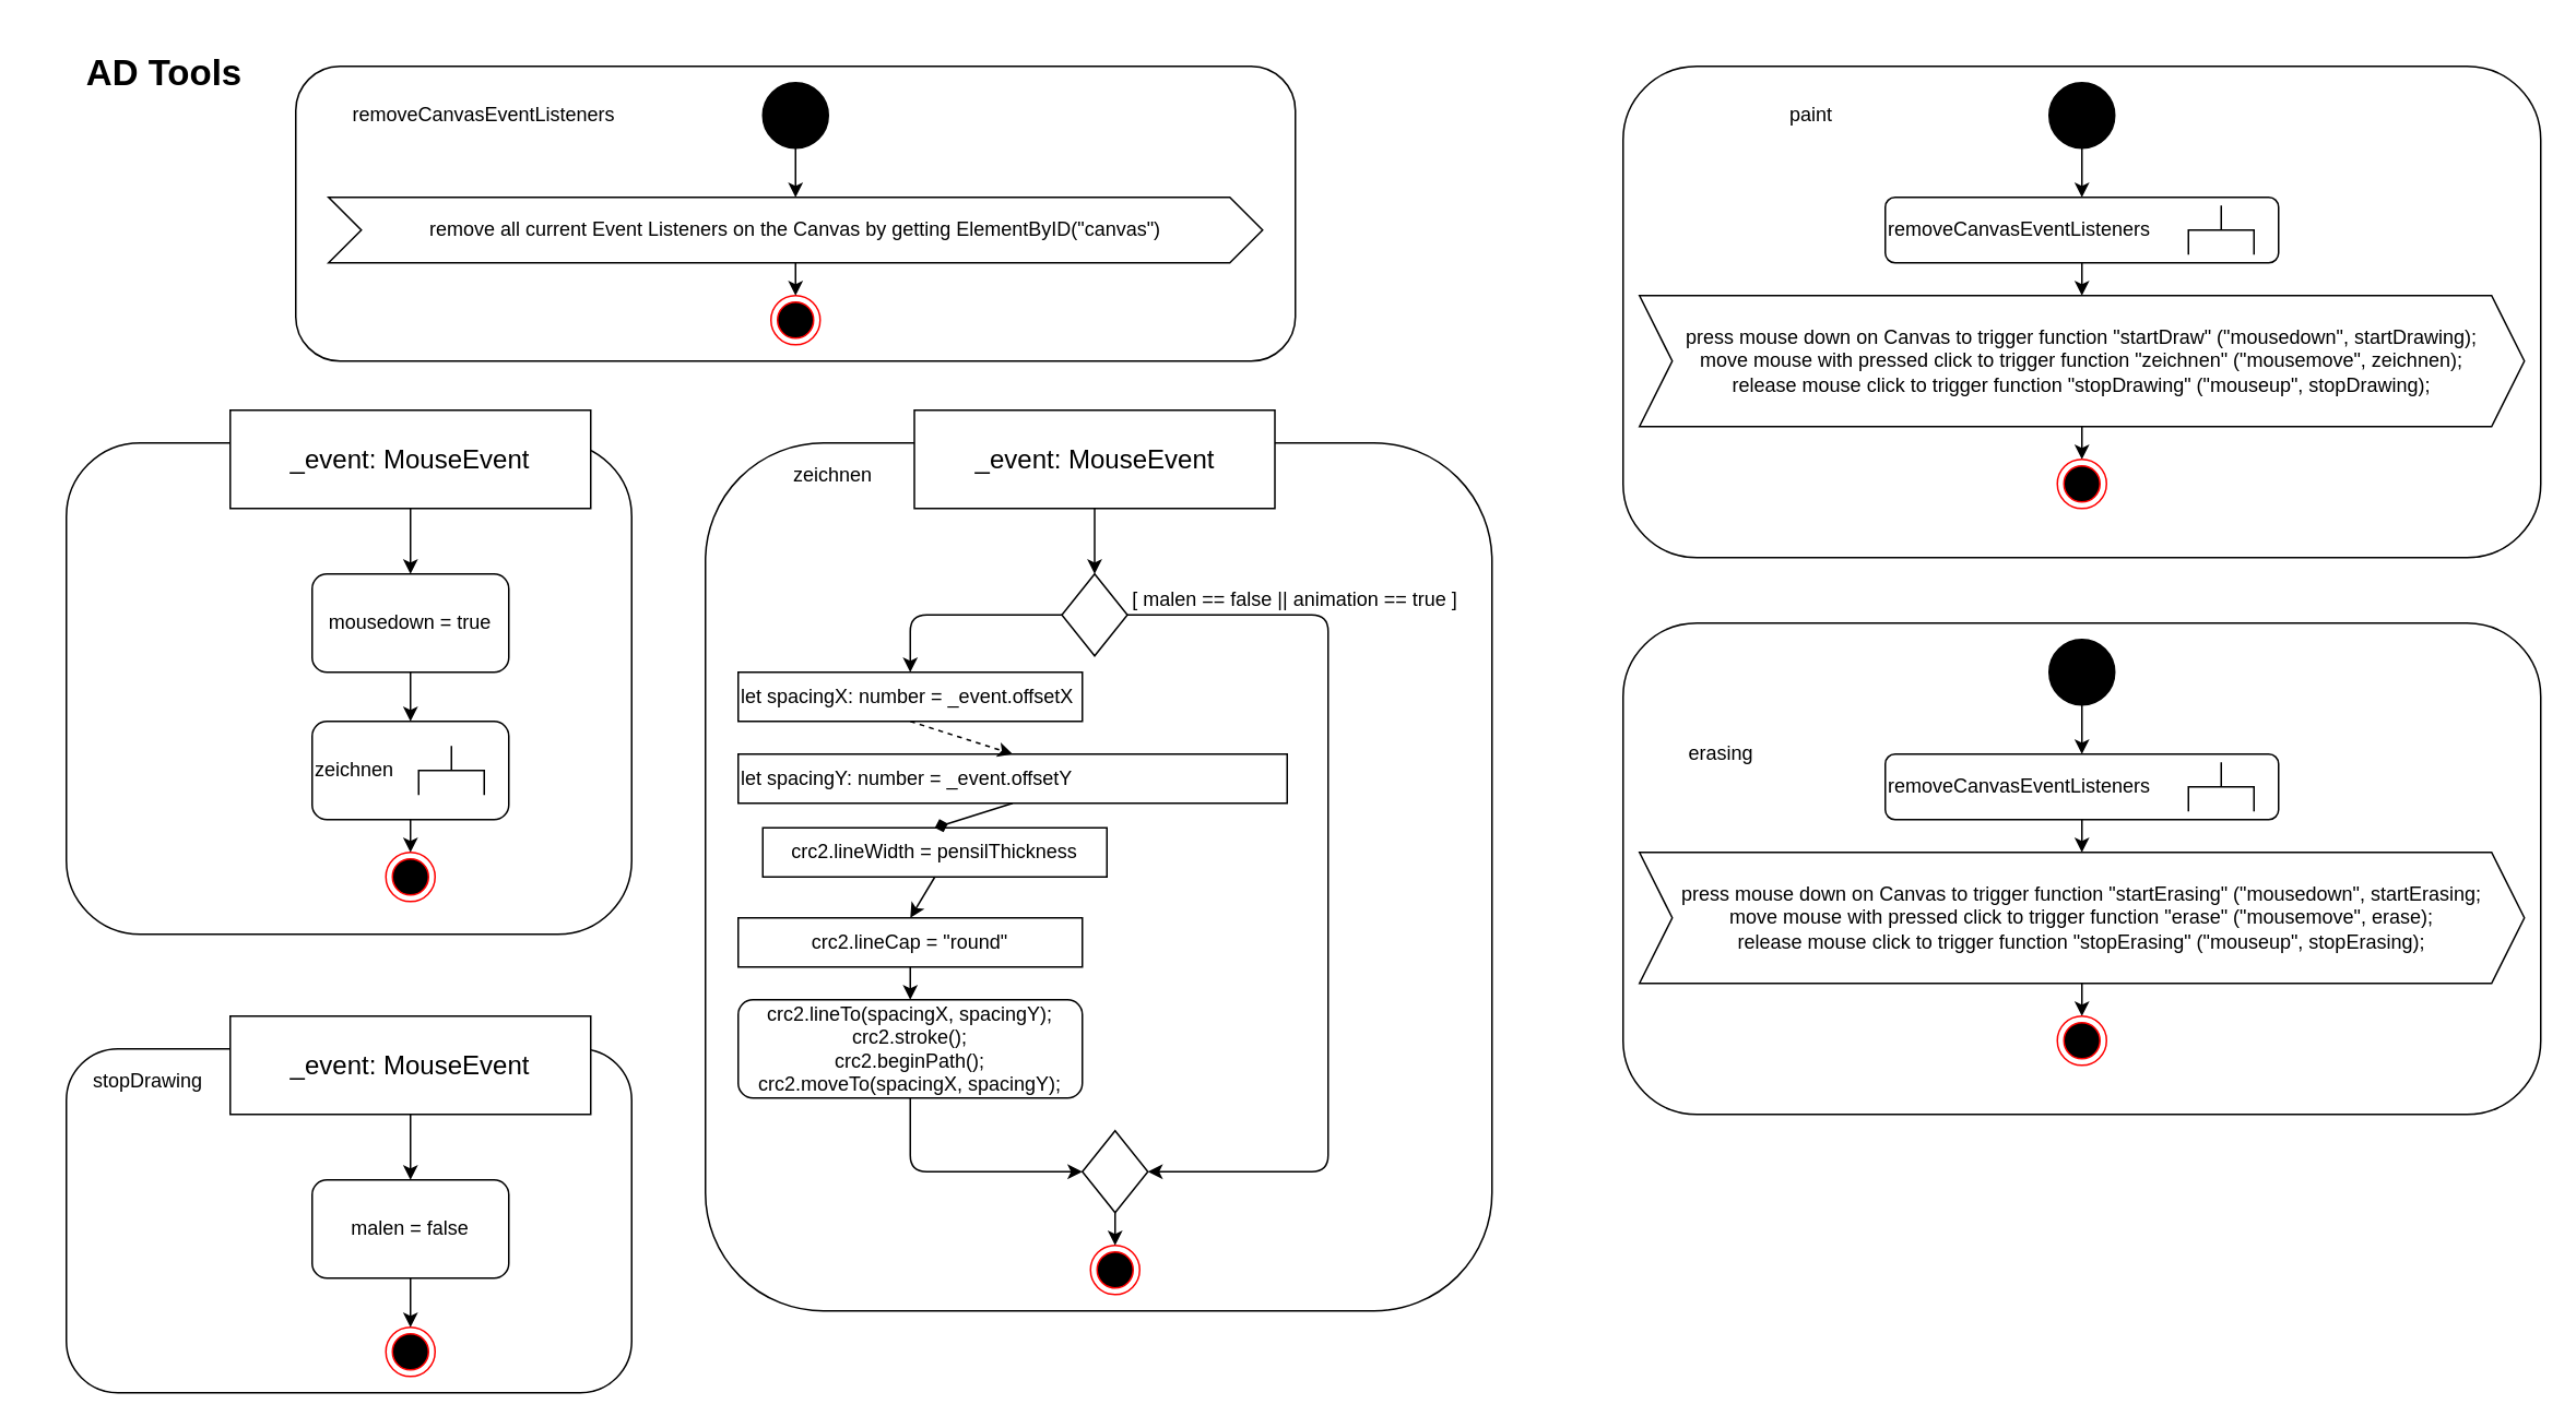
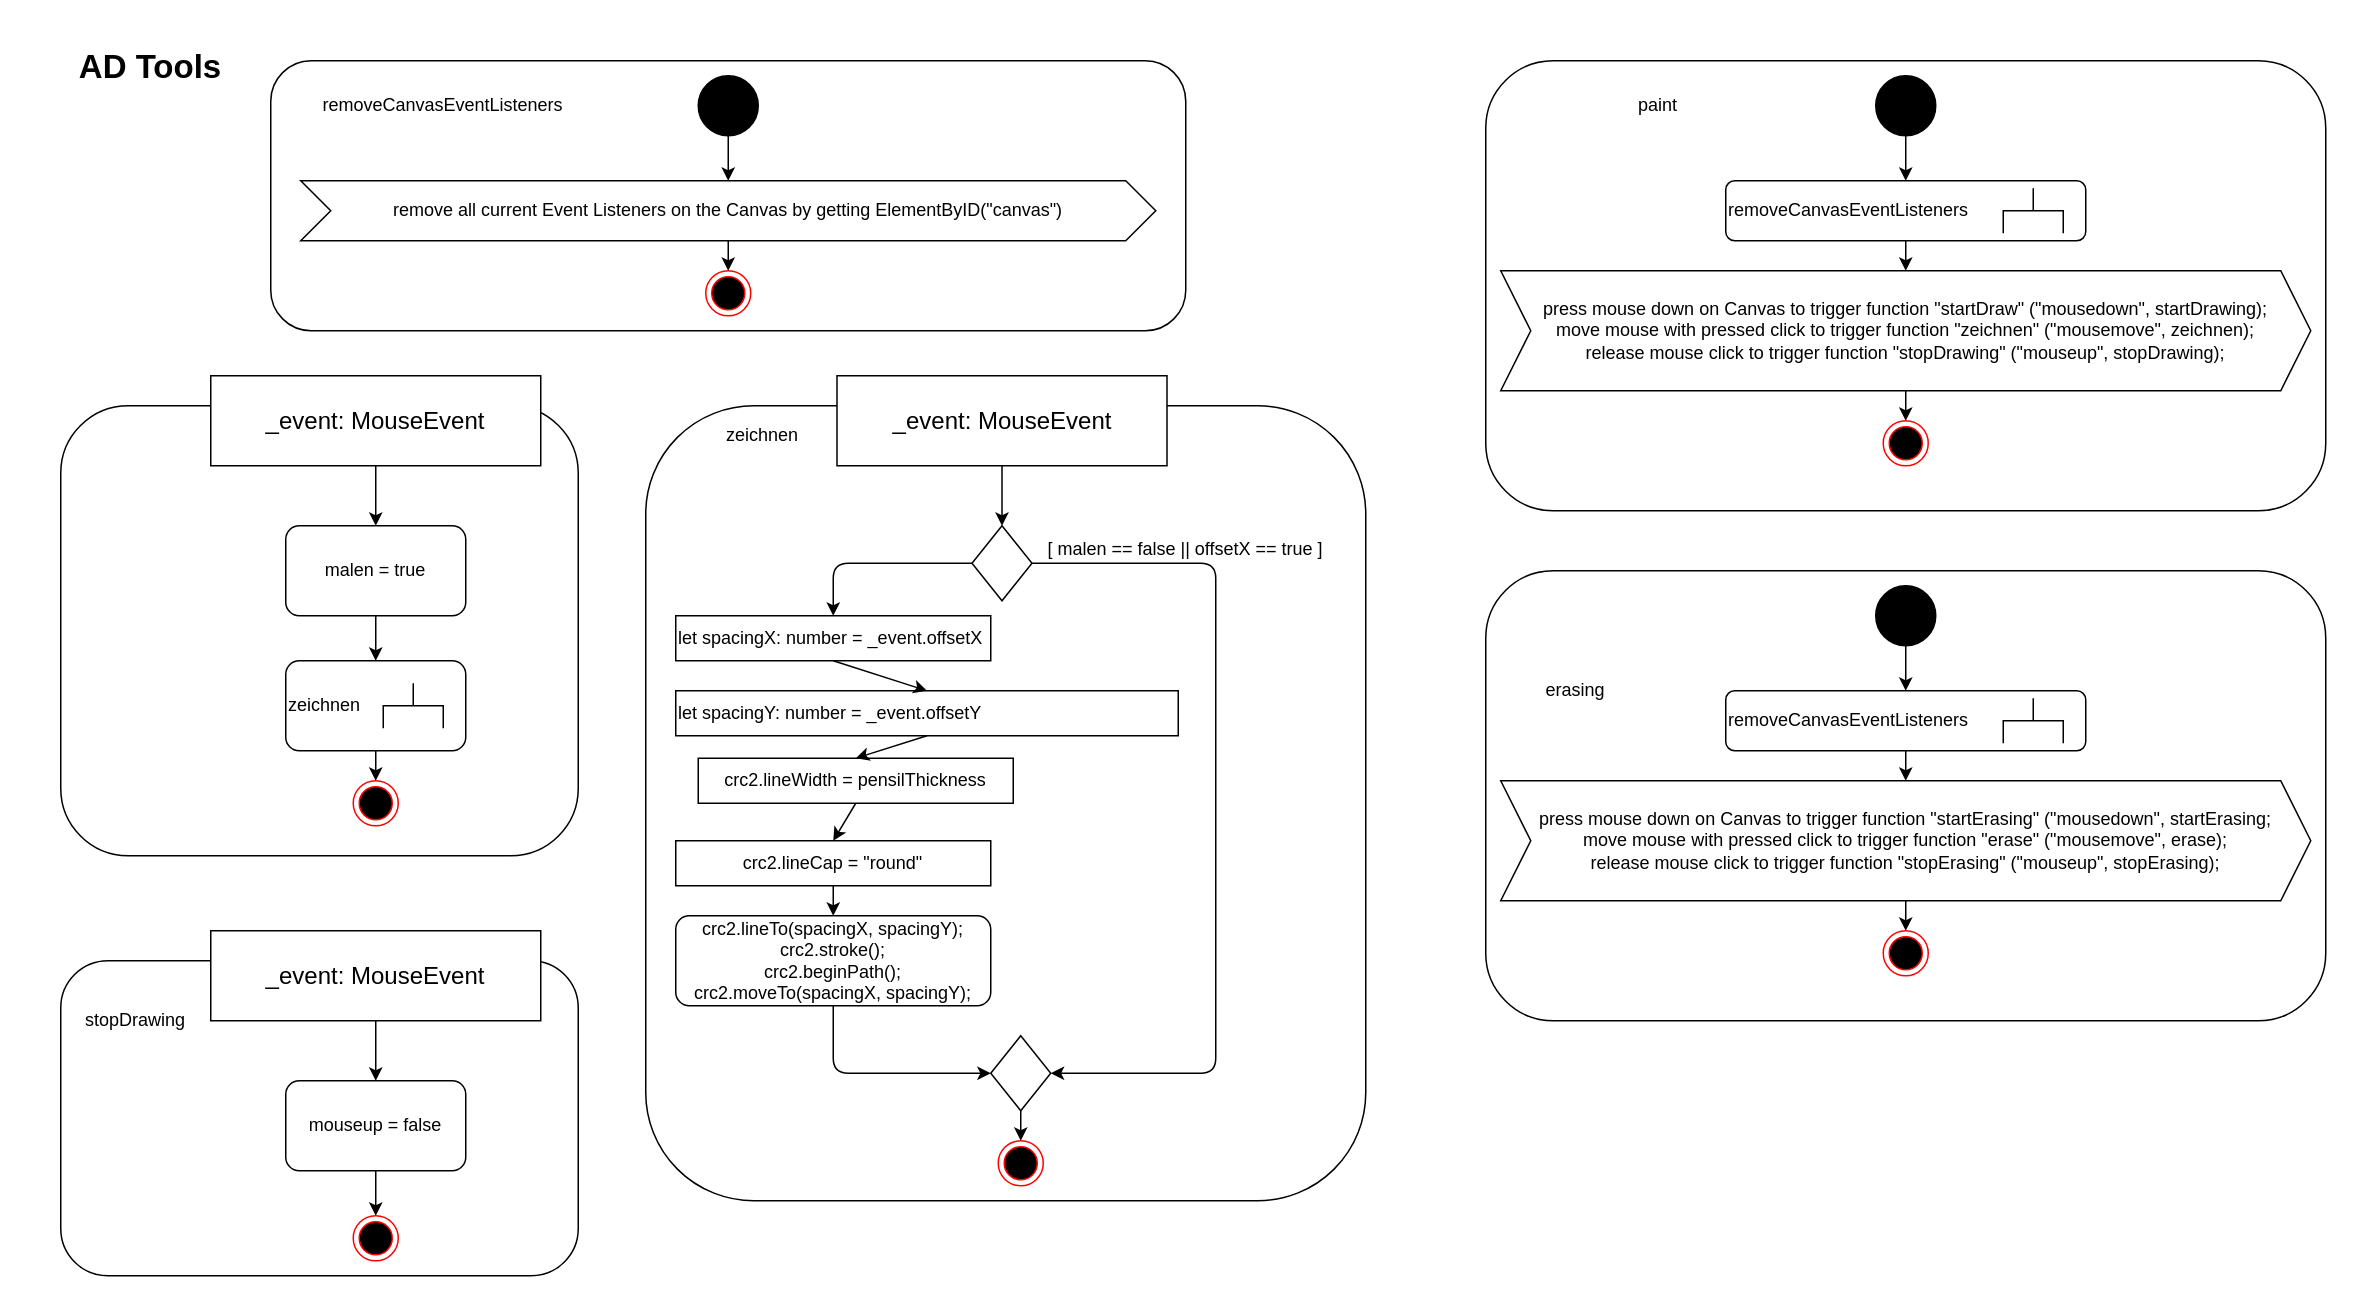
- <mxCell id="37" value="[ malen == false || animation == true ]" style="text;html=1;strokeColor=none;fillColor=none;align=center;verticalAlign=middle;whiteSpace=wrap;rounded=0;" vertex="1" parent="1"><mxGeometry x="685" y="356" width="210" height="20" as="geometry" /></mxCell>
+ <mxCell id="37" value="[ malen == false || offsetX == true ]" style="text;html=1;strokeColor=none;fillColor=none;align=center;verticalAlign=middle;whiteSpace=wrap;rounded=0;" vertex="1" parent="1"><mxGeometry x="685" y="356" width="210" height="20" as="geometry" /></mxCell>
- <mxCell id="23" value="mousedown = true" style="rounded=1;whiteSpace=wrap;html=1;fillColor=#ffffff;align=center;" vertex="1" parent="1"><mxGeometry x="190" y="350" width="120" height="60" as="geometry" /></mxCell>
+ <mxCell id="23" value="malen = true" style="rounded=1;whiteSpace=wrap;html=1;fillColor=#ffffff;align=center;" vertex="1" parent="1"><mxGeometry x="190" y="350" width="120" height="60" as="geometry" /></mxCell>
- <mxCell id="41" value="" style="endArrow=classic;html=1;entryX=0.5;entryY=0;entryDx=0;entryDy=0;exitX=0.5;exitY=1;exitDx=0;exitDy=0;dashed=1;" edge="1" parent="1" source="38" target="40"><mxGeometry width="50" height="50" relative="1" as="geometry"><mxPoint x="650" y="520" as="sourcePoint" /><mxPoint x="700" y="470" as="targetPoint" /></mxGeometry></mxCell>
+ <mxCell id="41" value="" style="endArrow=classic;html=1;entryX=0.5;entryY=0;entryDx=0;entryDy=0;exitX=0.5;exitY=1;exitDx=0;exitDy=0;" edge="1" parent="1" source="38" target="40"><mxGeometry width="50" height="50" relative="1" as="geometry"><mxPoint x="650" y="520" as="sourcePoint" /><mxPoint x="700" y="470" as="targetPoint" /></mxGeometry></mxCell>
- <mxCell id="43" value="" style="endArrow=diamond;html=1;entryX=0.5;entryY=0;entryDx=0;entryDy=0;exitX=0.5;exitY=1;exitDx=0;exitDy=0;" edge="1" parent="1" source="40" target="42"><mxGeometry width="50" height="50" relative="1" as="geometry"><mxPoint x="650" y="520" as="sourcePoint" /><mxPoint x="700" y="470" as="targetPoint" /></mxGeometry></mxCell>
+ <mxCell id="43" value="" style="endArrow=classic;html=1;entryX=0.5;entryY=0;entryDx=0;entryDy=0;exitX=0.5;exitY=1;exitDx=0;exitDy=0;" edge="1" parent="1" source="40" target="42"><mxGeometry width="50" height="50" relative="1" as="geometry"><mxPoint x="650" y="520" as="sourcePoint" /><mxPoint x="700" y="470" as="targetPoint" /></mxGeometry></mxCell>
- <mxCell id="55" value="stopDrawing" style="text;html=1;strokeColor=none;fillColor=none;align=center;verticalAlign=middle;whiteSpace=wrap;rounded=0;" vertex="1" parent="1"><mxGeometry x="50" y="650" width="80" height="20" as="geometry" /></mxCell>
+ <mxCell id="55" value="stopDrawing" style="text;html=1;strokeColor=none;fillColor=none;align=center;verticalAlign=middle;whiteSpace=wrap;rounded=0;" vertex="1" parent="1"><mxGeometry x="50" y="670" width="80" height="20" as="geometry" /></mxCell>
- <mxCell id="51" value="malen = false" style="rounded=1;whiteSpace=wrap;html=1;fillColor=#ffffff;align=center;" vertex="1" parent="1"><mxGeometry x="190" y="720" width="120" height="60" as="geometry" /></mxCell>
+ <mxCell id="51" value="mouseup = false" style="rounded=1;whiteSpace=wrap;html=1;fillColor=#ffffff;align=center;" vertex="1" parent="1"><mxGeometry x="190" y="720" width="120" height="60" as="geometry" /></mxCell>
